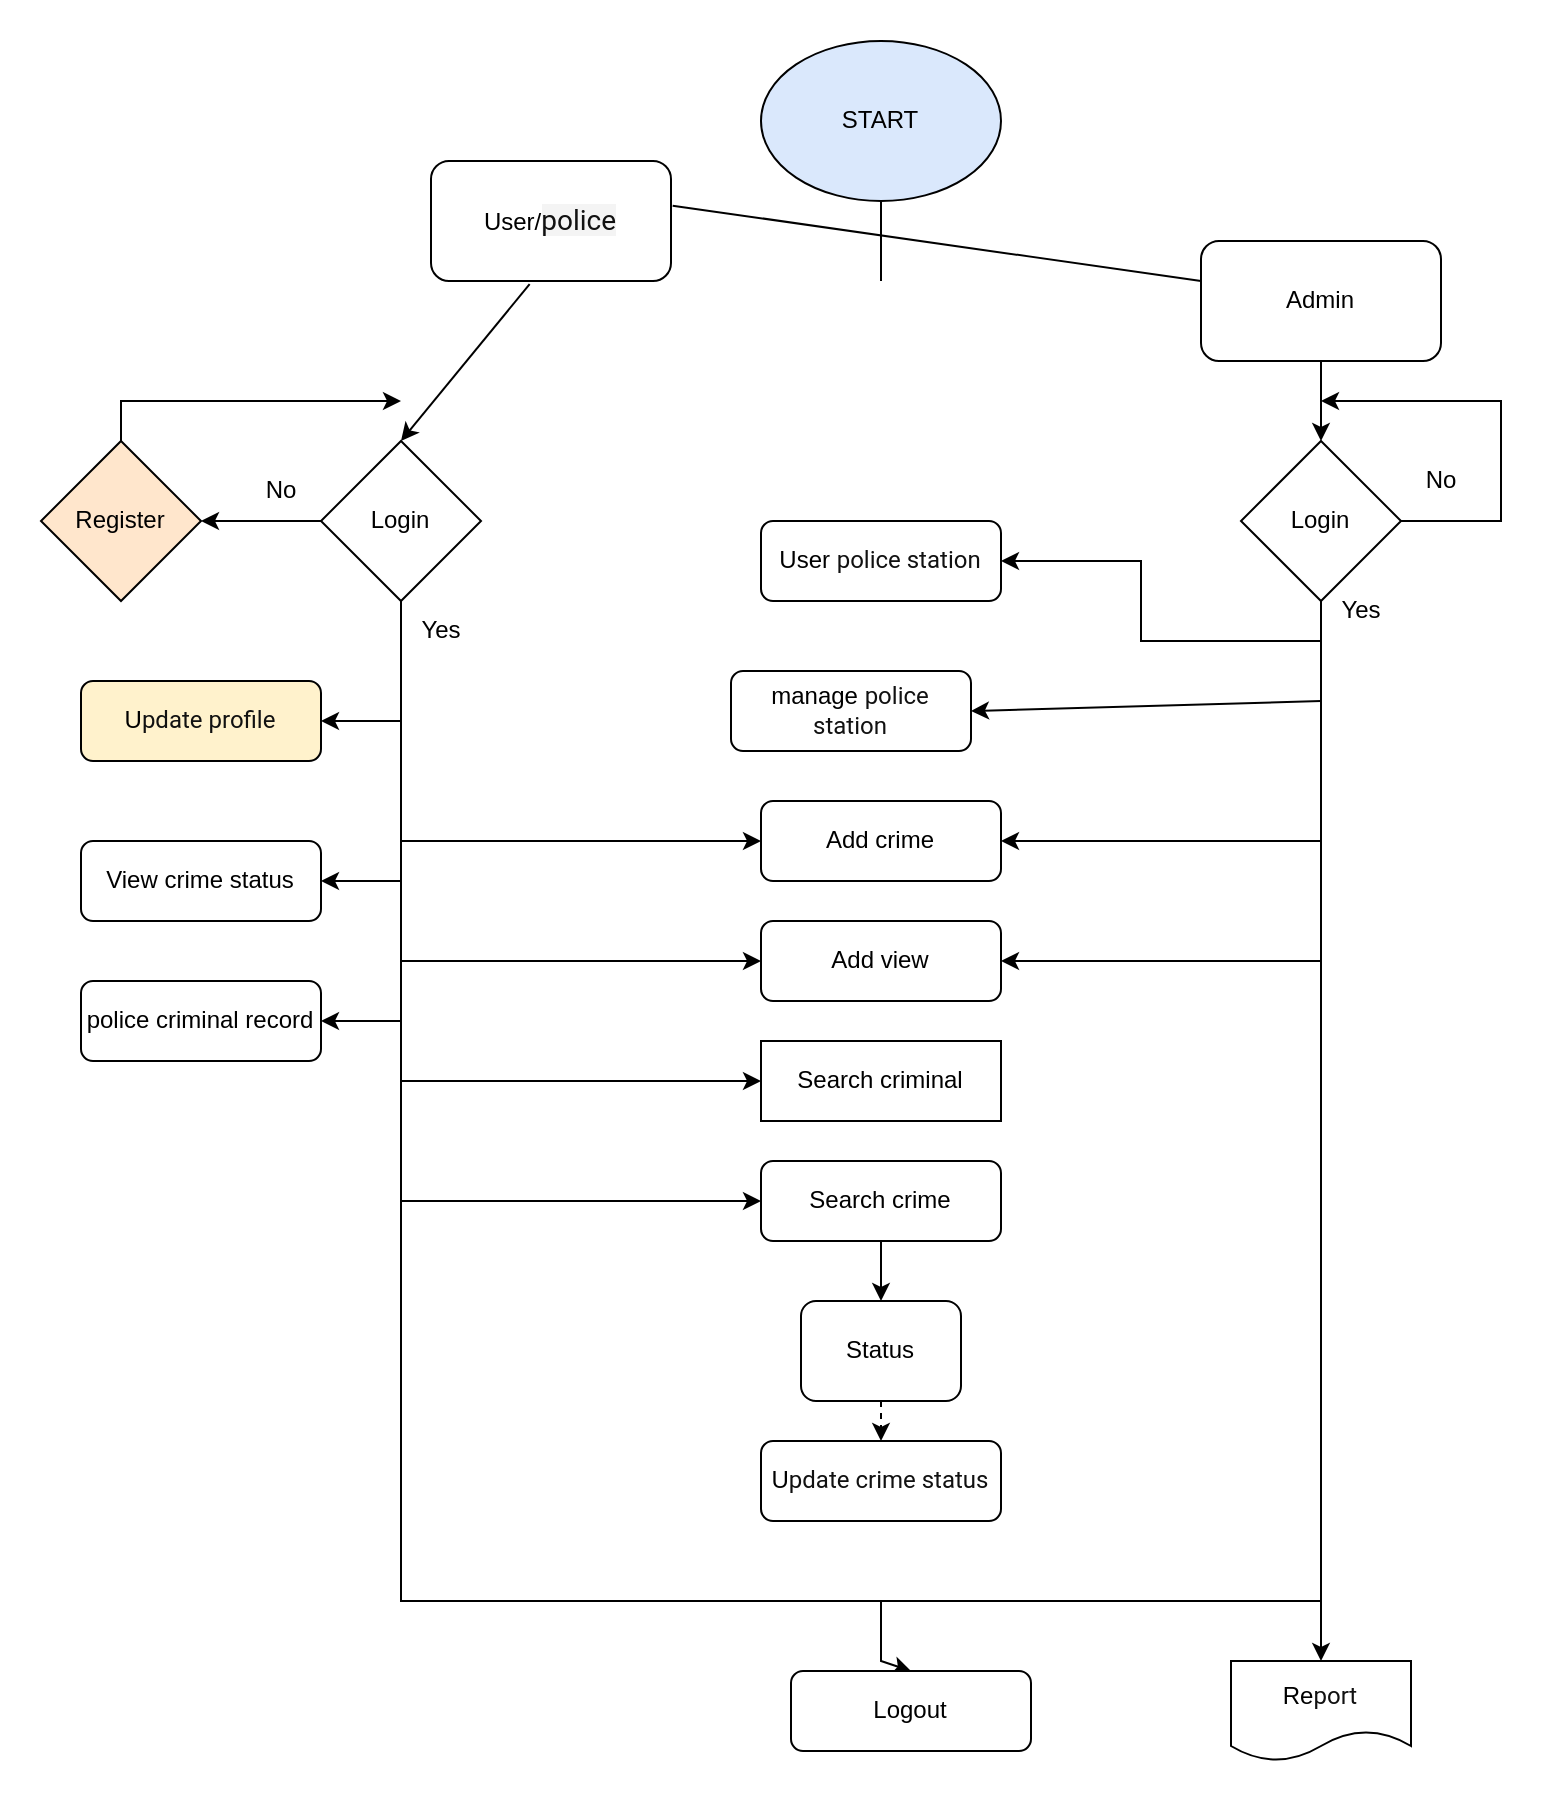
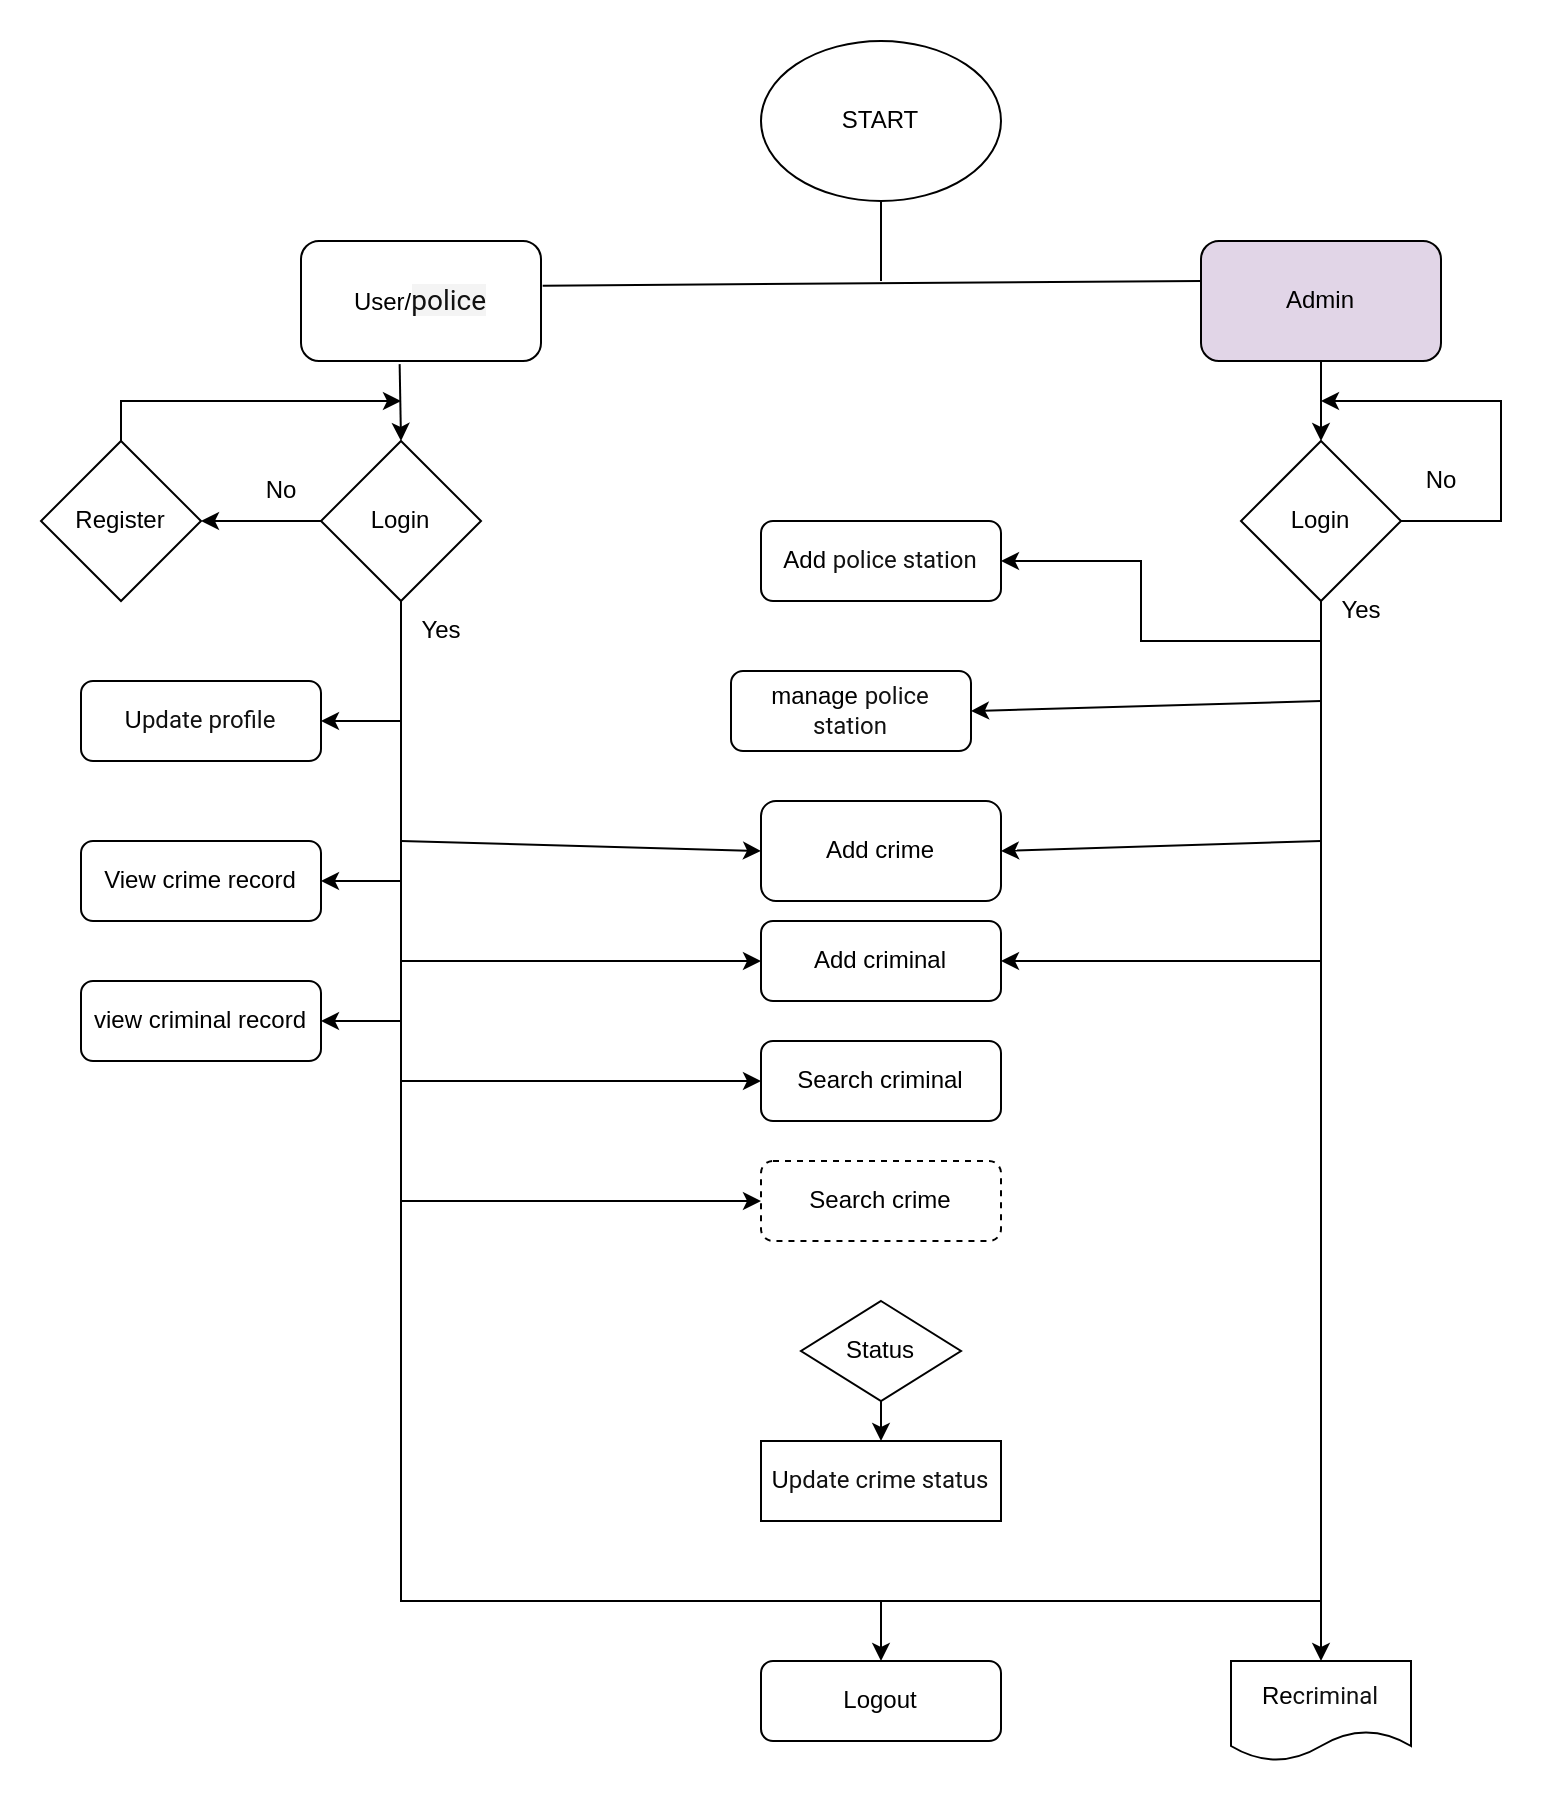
- <mxCell id="2" value="START" style="ellipse;whiteSpace=wrap;html=1;fillColor=#dae8fc;" vertex="1" parent="1"><mxGeometry x="380" y="20" width="120" height="80" as="geometry" /></mxCell>
+ <mxCell id="2" value="START" style="ellipse;whiteSpace=wrap;html=1;" vertex="1" parent="1"><mxGeometry x="380" y="20" width="120" height="80" as="geometry" /></mxCell>
- <mxCell id="4" value="User/&lt;span style=&quot;color: rgb(17, 17, 17); font-family: Roboto, Arial, sans-serif; font-size: 14px; text-align: left; background-color: rgb(244, 244, 244);&quot;&gt;police&lt;/span&gt;" style="rounded=1;whiteSpace=wrap;html=1;" vertex="1" parent="1"><mxGeometry x="215" y="80" width="120" height="60" as="geometry" /></mxCell>
+ <mxCell id="4" value="User/&lt;span style=&quot;color: rgb(17, 17, 17); font-family: Roboto, Arial, sans-serif; font-size: 14px; text-align: left; background-color: rgb(244, 244, 244);&quot;&gt;police&lt;/span&gt;" style="rounded=1;whiteSpace=wrap;html=1;" vertex="1" parent="1"><mxGeometry x="150" y="120" width="120" height="60" as="geometry" /></mxCell>
- <mxCell id="3" value="Admin" style="rounded=1;whiteSpace=wrap;html=1;" vertex="1" parent="1"><mxGeometry x="600" y="120" width="120" height="60" as="geometry" /></mxCell>
+ <mxCell id="3" value="Admin" style="rounded=1;whiteSpace=wrap;html=1;fillColor=#e1d5e7;" vertex="1" parent="1"><mxGeometry x="600" y="120" width="120" height="60" as="geometry" /></mxCell>
- <mxCell id="11" value="Register" style="rhombus;whiteSpace=wrap;html=1;fillColor=#ffe6cc;" vertex="1" parent="1"><mxGeometry y="220" width="80" height="80" as="geometry" x="20" /></mxCell>
+ <mxCell id="11" value="Register" style="rhombus;whiteSpace=wrap;html=1;" vertex="1" parent="1"><mxGeometry y="220" width="80" height="80" as="geometry" x="20" /></mxCell>
- <mxCell id="16" value="User&amp;nbsp;&lt;span style=&quot;color: rgb(17, 17, 17); font-family: Roboto, Arial, sans-serif; text-align: left;&quot;&gt;&lt;font style=&quot;font-size: 12px;&quot;&gt;police station&lt;/font&gt;&lt;/span&gt;" style="rounded=1;whiteSpace=wrap;html=1;" vertex="1" parent="1"><mxGeometry x="380" y="260" width="120" height="40" as="geometry" /></mxCell>
+ <mxCell id="16" value="Add&amp;nbsp;&lt;span style=&quot;color: rgb(17, 17, 17); font-family: Roboto, Arial, sans-serif; text-align: left;&quot;&gt;&lt;font style=&quot;font-size: 12px;&quot;&gt;police station&lt;/font&gt;&lt;/span&gt;" style="rounded=1;whiteSpace=wrap;html=1;" vertex="1" parent="1"><mxGeometry x="380" y="260" width="120" height="40" as="geometry" /></mxCell>
- <mxCell id="33" value="U&lt;font style=&quot;font-size: 12px;&quot;&gt;&lt;span style=&quot;color: rgb(17, 17, 17); font-family: Roboto, Arial, sans-serif; text-align: left;&quot;&gt;pdate&amp;nbsp;&lt;/span&gt;&lt;span style=&quot;color: rgb(17, 17, 17); font-family: Roboto, Arial, sans-serif; text-align: left;&quot;&gt;profile&lt;/span&gt;&lt;/font&gt;" style="rounded=1;whiteSpace=wrap;html=1;fillColor=#fff2cc;" vertex="1" parent="1"><mxGeometry x="40" y="340" width="120" height="40" as="geometry" /></mxCell>
+ <mxCell id="33" value="U&lt;font style=&quot;font-size: 12px;&quot;&gt;&lt;span style=&quot;color: rgb(17, 17, 17); font-family: Roboto, Arial, sans-serif; text-align: left;&quot;&gt;pdate&amp;nbsp;&lt;/span&gt;&lt;span style=&quot;color: rgb(17, 17, 17); font-family: Roboto, Arial, sans-serif; text-align: left;&quot;&gt;profile&lt;/span&gt;&lt;/font&gt;" style="rounded=1;whiteSpace=wrap;html=1;" vertex="1" parent="1"><mxGeometry x="40" y="340" width="120" height="40" as="geometry" /></mxCell>
- <mxCell id="21" value="Add crime" style="rounded=1;whiteSpace=wrap;html=1;" vertex="1" parent="1"><mxGeometry x="380" y="400" width="120" height="40" as="geometry" /></mxCell>
+ <mxCell id="21" value="Add crime" style="rounded=1;whiteSpace=wrap;html=1;" vertex="1" parent="1"><mxGeometry x="380" y="400" width="120" height="50" as="geometry" /></mxCell>
- <mxCell id="41" value="View crime status" style="rounded=1;whiteSpace=wrap;html=1;labelBackgroundColor=none;fontFamily=Helvetica;fontSize=12;" vertex="1" parent="1"><mxGeometry x="40" y="420" width="120" height="40" as="geometry" /></mxCell>
+ <mxCell id="41" value="View crime record" style="rounded=1;whiteSpace=wrap;html=1;labelBackgroundColor=none;fontFamily=Helvetica;fontSize=12;" vertex="1" parent="1"><mxGeometry x="40" y="420" width="120" height="40" as="geometry" /></mxCell>
- <mxCell id="25" value="Add view" style="rounded=1;whiteSpace=wrap;html=1;" vertex="1" parent="1"><mxGeometry x="380" y="460" width="120" height="40" as="geometry" /></mxCell>
+ <mxCell id="25" value="Add criminal" style="rounded=1;whiteSpace=wrap;html=1;" vertex="1" parent="1"><mxGeometry x="380" y="460" width="120" height="40" as="geometry" /></mxCell>
- <mxCell id="42" value="police criminal record" style="rounded=1;whiteSpace=wrap;html=1;labelBackgroundColor=none;fontFamily=Helvetica;fontSize=12;" vertex="1" parent="1"><mxGeometry x="40" y="490" width="120" height="40" as="geometry" /></mxCell>
+ <mxCell id="42" value="view criminal record" style="rounded=1;whiteSpace=wrap;html=1;labelBackgroundColor=none;fontFamily=Helvetica;fontSize=12;" vertex="1" parent="1"><mxGeometry x="40" y="490" width="120" height="40" as="geometry" /></mxCell>
- <mxCell id="28" value="Search criminal" style="whiteSpace=wrap;html=1;rounded=0;" vertex="1" parent="1"><mxGeometry x="380" y="520" width="120" height="40" as="geometry" /></mxCell>
+ <mxCell id="28" value="Search criminal" style="rounded=1;whiteSpace=wrap;html=1;" vertex="1" parent="1"><mxGeometry x="380" y="520" width="120" height="40" as="geometry" /></mxCell>
- <mxCell id="30" value="Search crime" style="rounded=1;whiteSpace=wrap;html=1;" vertex="1" parent="1"><mxGeometry x="380" y="580" width="120" height="40" as="geometry" /></mxCell>
+ <mxCell id="30" value="Search crime" style="rounded=1;whiteSpace=wrap;html=1;dashed=1;" vertex="1" parent="1"><mxGeometry x="380" y="580" width="120" height="40" as="geometry" /></mxCell>
- <mxCell id="46" value="" style="endArrow=classic;html=1;rounded=0;fontFamily=Helvetica;fontSize=12;exitX=0.5;exitY=1;exitDx=0;exitDy=0;" edge="1" parent="1" source="30" target="45"><mxGeometry width="50" height="50" relative="1" as="geometry"><mxPoint x="490" y="680" as="sourcePoint" /><mxPoint x="540" y="630" as="targetPoint" /></mxGeometry></mxCell>
- <mxCell id="45" value="Status" style="whiteSpace=wrap;html=1;labelBackgroundColor=none;fontFamily=Helvetica;fontSize=12;rounded=1;" vertex="1" parent="1"><mxGeometry x="400" y="650" width="80" height="50" as="geometry" /></mxCell>
+ <mxCell id="45" value="Status" style="rhombus;whiteSpace=wrap;html=1;labelBackgroundColor=none;fontFamily=Helvetica;fontSize=12;" vertex="1" parent="1"><mxGeometry x="400" y="650" width="80" height="50" as="geometry" /></mxCell>
- <mxCell id="47" value="" style="endArrow=classic;html=1;rounded=0;fontFamily=Helvetica;fontSize=12;exitX=0.5;exitY=1;exitDx=0;exitDy=0;entryX=0.5;entryY=0;entryDx=0;entryDy=0;dashed=1;" edge="1" parent="1" source="45" target="32"><mxGeometry width="50" height="50" relative="1" as="geometry"><mxPoint x="470" y="710" as="sourcePoint" /><mxPoint x="520" y="660" as="targetPoint" /></mxGeometry></mxCell>
+ <mxCell id="47" value="" style="endArrow=classic;html=1;rounded=0;fontFamily=Helvetica;fontSize=12;exitX=0.5;exitY=1;exitDx=0;exitDy=0;entryX=0.5;entryY=0;entryDx=0;entryDy=0;" edge="1" parent="1" source="45" target="32"><mxGeometry width="50" height="50" relative="1" as="geometry"><mxPoint x="470" y="710" as="sourcePoint" /><mxPoint x="520" y="660" as="targetPoint" /></mxGeometry></mxCell>
- <mxCell id="32" value="U&lt;span style=&quot;color: rgb(17, 17, 17); font-family: Roboto, Arial, sans-serif; text-align: left;&quot;&gt;&lt;font style=&quot;font-size: 12px;&quot;&gt;pdate crime status&lt;/font&gt;&lt;/span&gt;" style="rounded=1;whiteSpace=wrap;html=1;" vertex="1" parent="1"><mxGeometry x="380" y="720" width="120" height="40" as="geometry" /></mxCell>
+ <mxCell id="32" value="U&lt;span style=&quot;color: rgb(17, 17, 17); font-family: Roboto, Arial, sans-serif; text-align: left;&quot;&gt;&lt;font style=&quot;font-size: 12px;&quot;&gt;pdate crime status&lt;/font&gt;&lt;/span&gt;" style="whiteSpace=wrap;html=1;rounded=0;" vertex="1" parent="1"><mxGeometry x="380" y="720" width="120" height="40" as="geometry" /></mxCell>
- <mxCell id="48" value="Re&lt;span style=&quot;color: rgb(17, 17, 17); font-family: Roboto, Arial, sans-serif; text-align: left;&quot;&gt;port&lt;/span&gt;" style="shape=document;whiteSpace=wrap;html=1;boundedLbl=1;labelBackgroundColor=none;fontFamily=Helvetica;fontSize=12;" vertex="1" parent="1"><mxGeometry x="615" y="830" width="90" height="50" as="geometry" /></mxCell>
+ <mxCell id="48" value="Re&lt;span style=&quot;color: rgb(17, 17, 17); font-family: Roboto, Arial, sans-serif; text-align: left;&quot;&gt;criminal&lt;/span&gt;" style="shape=document;whiteSpace=wrap;html=1;boundedLbl=1;labelBackgroundColor=none;fontFamily=Helvetica;fontSize=12;" vertex="1" parent="1"><mxGeometry x="615" y="830" width="90" height="50" as="geometry" /></mxCell>
- <mxCell id="36" value="Logout" style="rounded=1;whiteSpace=wrap;html=1;" vertex="1" parent="1"><mxGeometry x="395" y="835" width="120" height="40" as="geometry" /></mxCell>
+ <mxCell id="36" value="Logout" style="rounded=1;whiteSpace=wrap;html=1;" vertex="1" parent="1"><mxGeometry x="380" y="830" width="120" height="40" as="geometry" /></mxCell>
